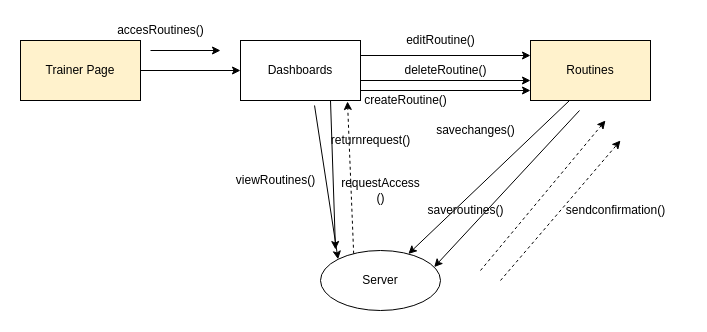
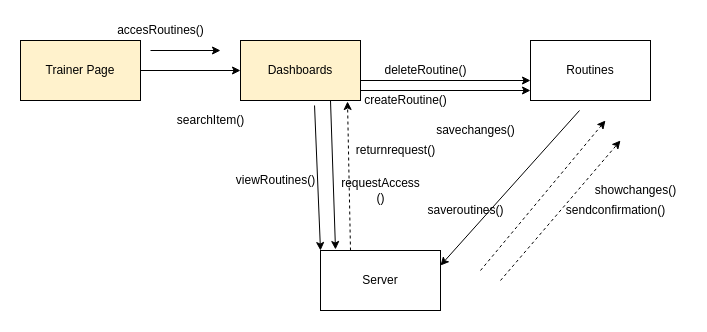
- <mxCell id="26" value="editRoutine()" style="text;html=1;align=center;verticalAlign=middle;resizable=0;points=[];autosize=1;strokeColor=none;" vertex="1" parent="1"><mxGeometry x="400" y="30" width="80" height="20" as="geometry" /></mxCell>
- <mxCell id="8" value="" style="endArrow=classic;html=1;exitX=1;exitY=0.25;exitDx=0;exitDy=0;entryX=0;entryY=0.25;entryDx=0;entryDy=0;" edge="1" parent="1" source="2" target="3"><mxGeometry width="50" height="50" relative="1" as="geometry"><mxPoint x="510" y="130" as="sourcePoint" /><mxPoint x="450" y="170" as="targetPoint" /></mxGeometry></mxCell>
- <mxCell id="2" value="Dashboards" style="rounded=0;whiteSpace=wrap;html=1;" vertex="1" parent="1"><mxGeometry x="240" y="40" width="120" height="60" as="geometry" /></mxCell>
+ <mxCell id="2" value="Dashboards" style="rounded=0;whiteSpace=wrap;html=1;fillColor=#fff2cc;" vertex="1" parent="1"><mxGeometry x="240" y="40" width="120" height="60" as="geometry" /></mxCell>
- <mxCell id="19" value="deleteRoutine()" style="text;html=1;align=center;verticalAlign=middle;resizable=0;points=[];autosize=1;strokeColor=none;" vertex="1" parent="1"><mxGeometry x="395" y="60" width="100" height="20" as="geometry" /></mxCell>
+ <mxCell id="19" value="deleteRoutine()" style="text;html=1;align=center;verticalAlign=middle;resizable=0;points=[];autosize=1;strokeColor=none;" vertex="1" parent="1"><mxGeometry x="375" y="60" width="100" height="20" as="geometry" /></mxCell>
- <mxCell id="3" value="Routines" style="rounded=0;whiteSpace=wrap;html=1;fillColor=#fff2cc;" vertex="1" parent="1"><mxGeometry x="530" y="40" width="120" height="60" as="geometry" /></mxCell>
+ <mxCell id="3" value="Routines" style="rounded=0;whiteSpace=wrap;html=1;" vertex="1" parent="1"><mxGeometry x="530" y="40" width="120" height="60" as="geometry" /></mxCell>
+ <mxCell id="24" value="searchItem()" style="text;html=1;align=center;verticalAlign=middle;resizable=0;points=[];autosize=1;strokeColor=none;" vertex="1" parent="1"><mxGeometry x="170" y="110" width="80" height="20" as="geometry" /></mxCell>
- <mxCell id="15" value="returnrequest()" style="text;html=1;align=center;verticalAlign=middle;resizable=0;points=[];autosize=1;strokeColor=none;" vertex="1" parent="1"><mxGeometry x="325" y="130" width="90" height="20" as="geometry" /></mxCell>
+ <mxCell id="15" value="returnrequest()" style="text;html=1;align=center;verticalAlign=middle;resizable=0;points=[];autosize=1;strokeColor=none;" vertex="1" parent="1"><mxGeometry x="350" y="140" width="90" height="20" as="geometry" /></mxCell>
- <mxCell id="6" value="" style="endArrow=classic;html=1;exitX=0.325;exitY=1;exitDx=0;exitDy=0;exitPerimeter=0;" edge="1" parent="1" source="3" target="4"><mxGeometry width="50" height="50" relative="1" as="geometry"><mxPoint x="550" y="130" as="sourcePoint" /><mxPoint x="600" y="80" as="targetPoint" /></mxGeometry></mxCell>
+ <mxCell id="21" value="showchanges()" style="text;html=1;align=center;verticalAlign=middle;resizable=0;points=[];autosize=1;strokeColor=none;" vertex="1" parent="1"><mxGeometry x="585" y="180" width="100" height="20" as="geometry" /></mxCell>
- <mxCell id="4" value="Server" style="ellipse;whiteSpace=wrap;html=1;" vertex="1" parent="1"><mxGeometry x="320" y="250" width="120" height="60" as="geometry" /></mxCell>
+ <mxCell id="4" value="Server" style="rounded=0;whiteSpace=wrap;html=1;" vertex="1" parent="1"><mxGeometry x="320" y="250" width="120" height="60" as="geometry" /></mxCell>
